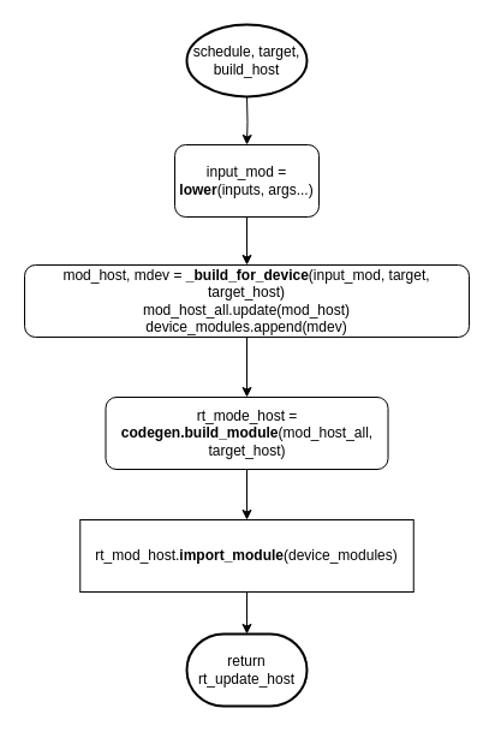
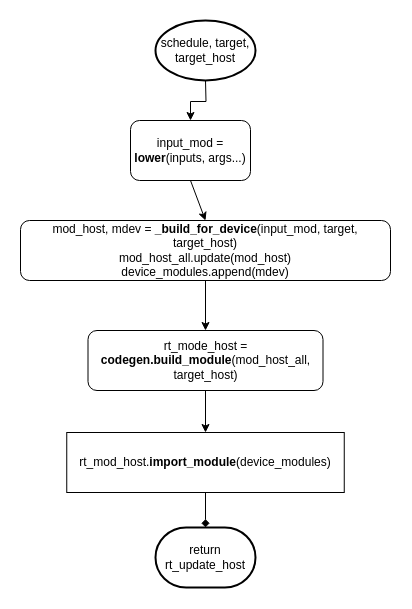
- <mxCell id="12" value="schedule, target, build_host" style="text;html=1;strokeColor=none;fillColor=none;align=center;verticalAlign=middle;whiteSpace=wrap;rounded=0;" vertex="1" parent="1"><mxGeometry x="150" y="40" width="110" height="20" as="geometry" /></mxCell>
+ <mxCell id="12" value="schedule, target, target_host" style="text;html=1;strokeColor=none;fillColor=none;align=center;verticalAlign=middle;whiteSpace=wrap;rounded=0;" vertex="1" parent="1"><mxGeometry x="150" y="40" width="110" height="20" as="geometry" /></mxCell>
- <mxCell id="2" value="input_mod = &lt;b&gt;lower&lt;/b&gt;(inputs, args...)" style="rounded=1;whiteSpace=wrap;html=1;" vertex="1" parent="1"><mxGeometry x="145" y="120" width="120" height="60" as="geometry" /></mxCell>
+ <mxCell id="2" value="input_mod = &lt;b&gt;lower&lt;/b&gt;(inputs, args...)" style="rounded=1;whiteSpace=wrap;html=1;" vertex="1" parent="1"><mxGeometry x="130" y="120" width="120" height="60" as="geometry" /></mxCell>
- <mxCell id="8" style="edgeStyle=orthogonalEdgeStyle;rounded=0;orthogonalLoop=1;jettySize=auto;html=1;exitX=0.5;exitY=1;exitDx=0;exitDy=0;" edge="1" parent="1" source="9" target="13"><mxGeometry relative="1" as="geometry" /></mxCell>
+ <mxCell id="8" style="edgeStyle=orthogonalEdgeStyle;rounded=0;orthogonalLoop=1;jettySize=auto;html=1;exitX=0.5;exitY=1;exitDx=0;exitDy=0;endArrow=diamond;" edge="1" parent="1" source="9" target="13"><mxGeometry relative="1" as="geometry" /></mxCell>
